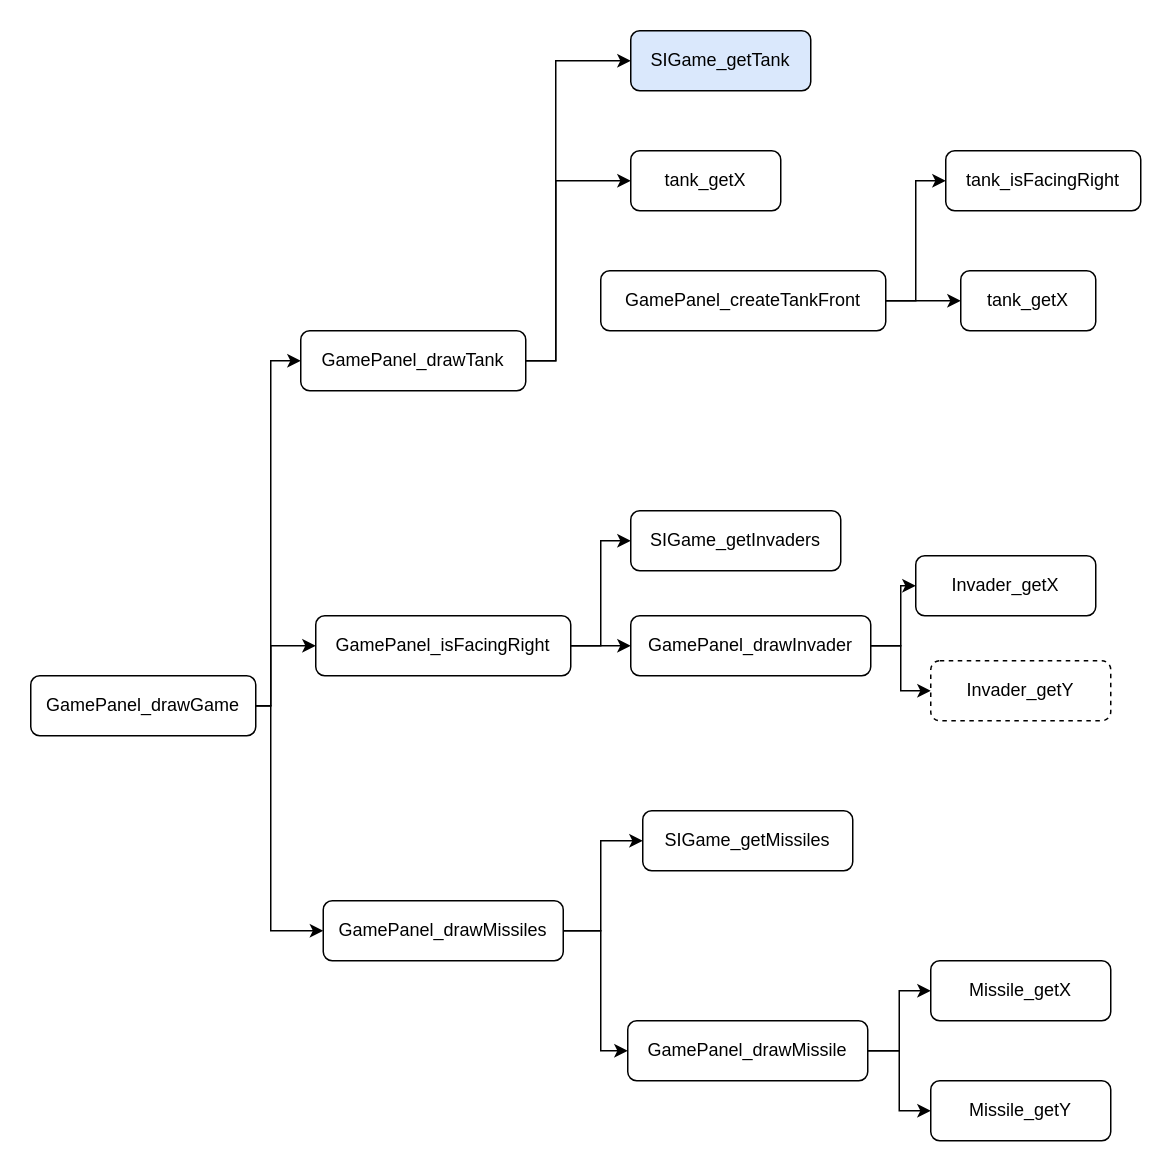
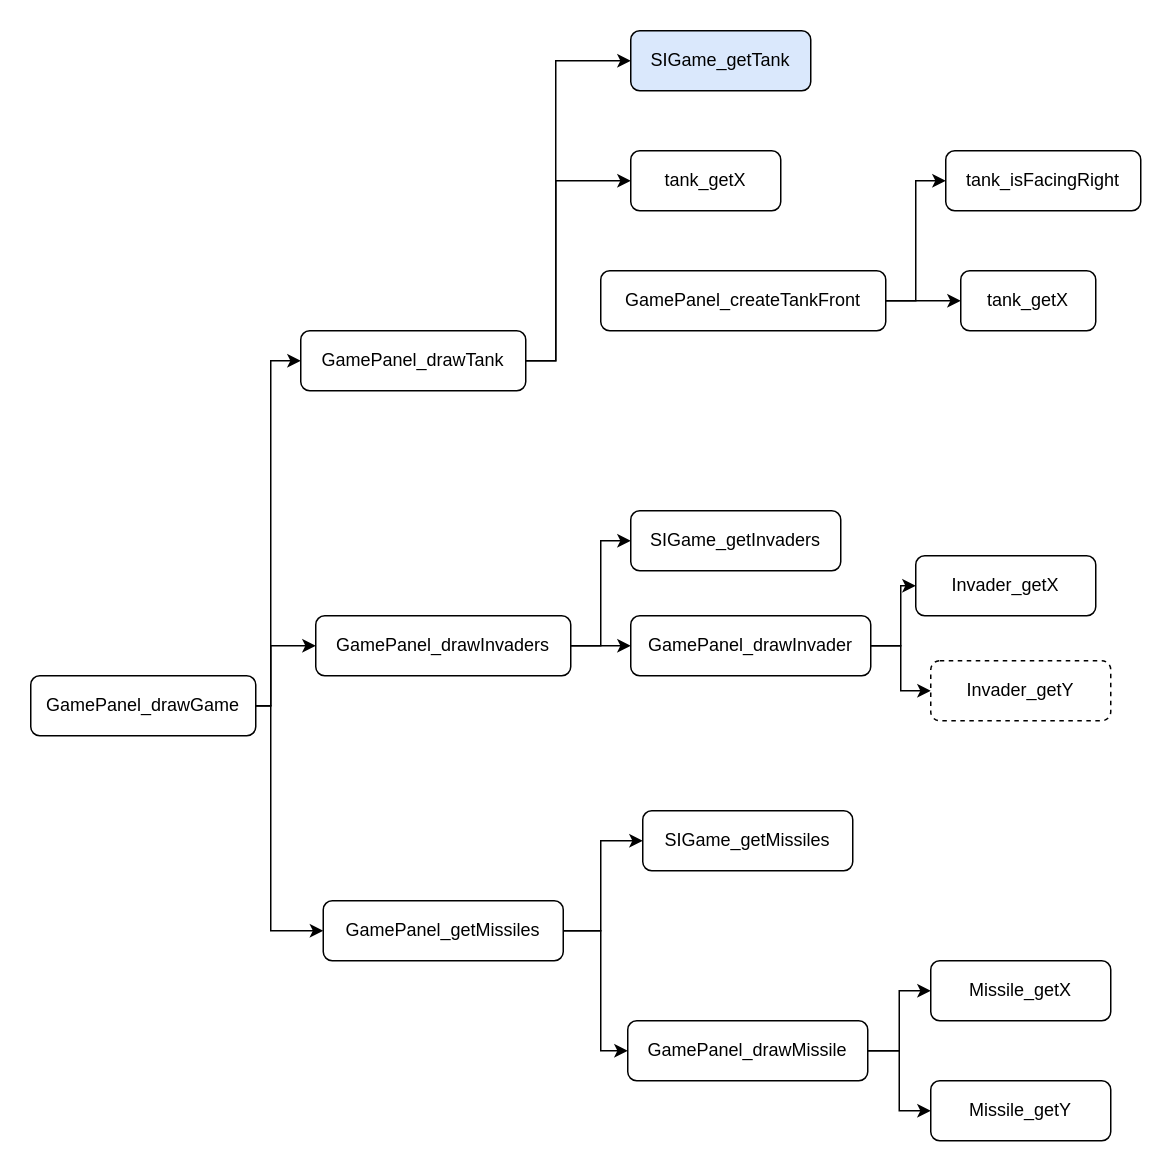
- <mxCell id="18" value="GamePanel_isFacingRight" style="rounded=1;whiteSpace=wrap;html=1;" vertex="1" parent="1"><mxGeometry x="210" y="410" width="170" height="40" as="geometry" /></mxCell>
+ <mxCell id="18" value="GamePanel_drawInvaders" style="rounded=1;whiteSpace=wrap;html=1;" vertex="1" parent="1"><mxGeometry x="210" y="410" width="170" height="40" as="geometry" /></mxCell>
- <mxCell id="27" value="GamePanel_drawMissiles" style="rounded=1;whiteSpace=wrap;html=1;" vertex="1" parent="1"><mxGeometry x="215" y="600" width="160" height="40" as="geometry" /></mxCell>
+ <mxCell id="27" value="GamePanel_getMissiles" style="rounded=1;whiteSpace=wrap;html=1;" vertex="1" parent="1"><mxGeometry x="215" y="600" width="160" height="40" as="geometry" /></mxCell>
